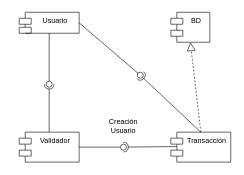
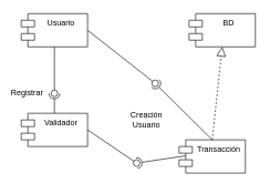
- <mxCell id="2" value="Usuario" style="shape=module;align=left;spacingLeft=20;align=center;verticalAlign=top;" vertex="1" parent="1"><mxGeometry x="31" y="20" width="100" height="35" as="geometry" /></mxCell>
+ <mxCell id="2" value="Usuario" style="shape=module;align=left;spacingLeft=20;align=center;verticalAlign=top;" vertex="1" parent="1"><mxGeometry x="31" y="20" width="100" height="50" as="geometry" /></mxCell>
- <mxCell id="13" value="BD" style="shape=module;align=left;spacingLeft=20;align=center;verticalAlign=top;" vertex="1" parent="1"><mxGeometry x="284" y="20" width="65" height="50" as="geometry" /></mxCell>
+ <mxCell id="13" value="BD" style="shape=module;align=left;spacingLeft=20;align=center;verticalAlign=top;" vertex="1" parent="1"><mxGeometry x="284" y="20" width="100" height="50" as="geometry" /></mxCell>
+ <mxCell id="6" value="Registrar" style="text;html=1;strokeColor=none;fillColor=none;align=center;verticalAlign=middle;whiteSpace=wrap;rounded=0;" vertex="1" parent="1"><mxGeometry x="20" y="130" width="40" height="20" as="geometry" /></mxCell>
- <mxCell id="11" value="Creación Usuario" style="text;html=1;strokeColor=none;fillColor=none;align=center;verticalAlign=middle;whiteSpace=wrap;rounded=0;" vertex="1" parent="1"><mxGeometry x="185" y="200" width="40" height="20" as="geometry" /></mxCell>
+ <mxCell id="11" value="Creación Usuario" style="text;html=1;strokeColor=none;fillColor=none;align=center;verticalAlign=middle;whiteSpace=wrap;rounded=0;" vertex="1" parent="1"><mxGeometry x="200" y="170" width="40" height="20" as="geometry" /></mxCell>
- <mxCell id="7" value="Validador" style="shape=module;align=left;spacingLeft=20;align=center;verticalAlign=top;" vertex="1" parent="1"><mxGeometry x="31" y="220" width="100" height="50" as="geometry" /></mxCell>
+ <mxCell id="7" value="Validador" style="shape=module;align=left;spacingLeft=20;align=center;verticalAlign=top;" vertex="1" parent="1"><mxGeometry x="31" y="170" width="100" height="50" as="geometry" /></mxCell>
- <mxCell id="12" value="Transacción" style="shape=module;align=left;spacingLeft=20;align=center;verticalAlign=top;" vertex="1" parent="1"><mxGeometry x="284" y="220" width="100" height="50" as="geometry" /></mxCell>
+ <mxCell id="12" value="Transacción" style="shape=module;align=left;spacingLeft=20;align=center;verticalAlign=top;" vertex="1" parent="1"><mxGeometry x="269" y="210" width="100" height="50" as="geometry" /></mxCell>
